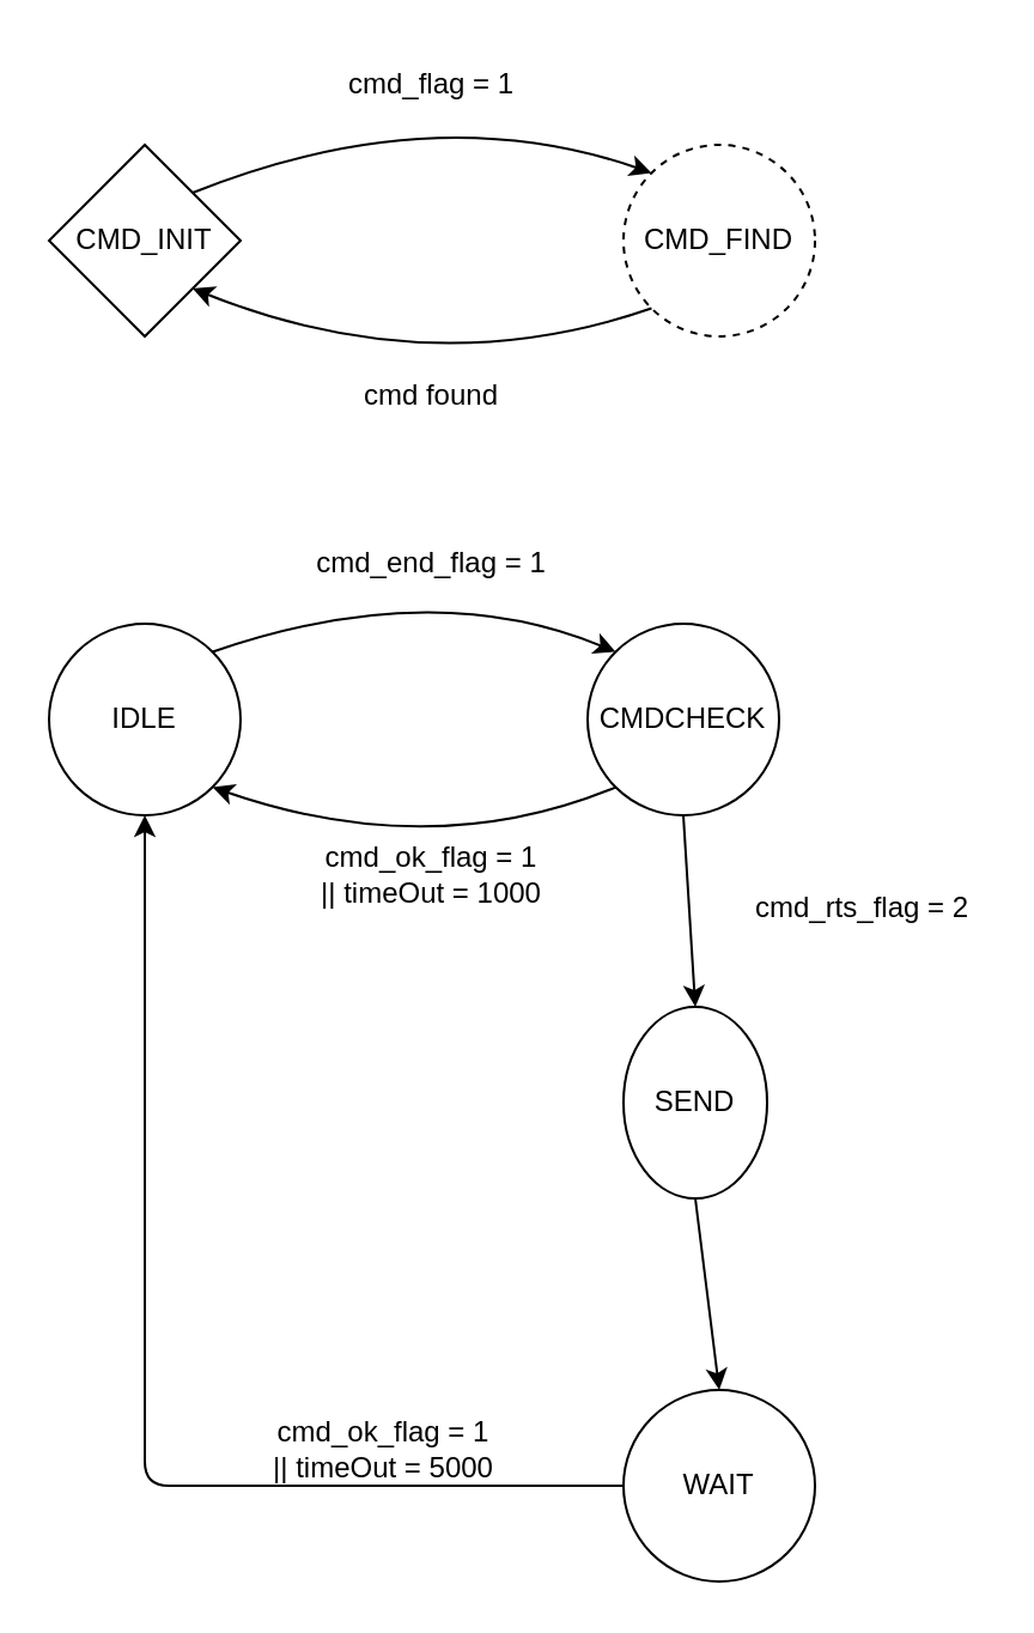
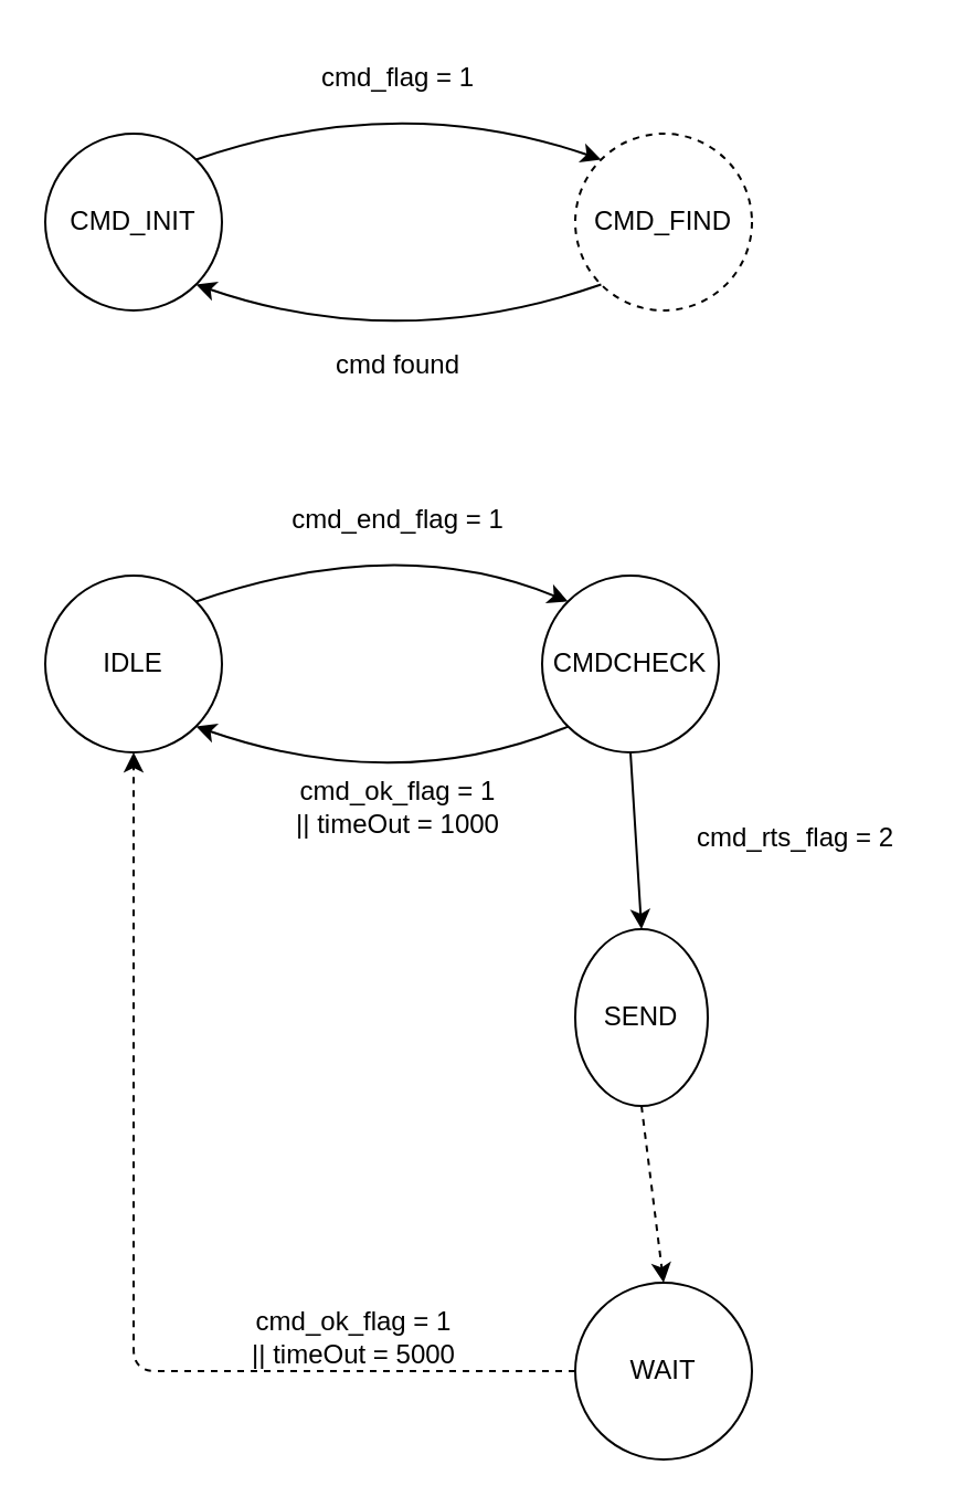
- <mxCell id="16" value="CMD_INIT" style="rhombus;whiteSpace=wrap;html=1;aspect=fixed;" parent="1" vertex="1"><mxGeometry x="20" y="60" width="80" height="80" as="geometry" /></mxCell>
+ <mxCell id="16" value="CMD_INIT" style="ellipse;whiteSpace=wrap;html=1;aspect=fixed;" parent="1" vertex="1"><mxGeometry x="20" y="60" width="80" height="80" as="geometry" /></mxCell>
- <mxCell id="6" value="" style="endArrow=classic;html=1;rounded=0;entryX=0.5;entryY=0;entryDx=0;entryDy=0;exitX=0.5;exitY=1;exitDx=0;exitDy=0;" parent="1" source="3" target="4" edge="1"><mxGeometry width="50" height="50" relative="1" as="geometry"><mxPoint x="350" y="550" as="sourcePoint" /><mxPoint x="400" y="500" as="targetPoint" /></mxGeometry></mxCell>
+ <mxCell id="6" value="" style="endArrow=classic;html=1;rounded=0;entryX=0.5;entryY=0;entryDx=0;entryDy=0;exitX=0.5;exitY=1;exitDx=0;exitDy=0;dashed=1;" parent="1" source="3" target="4" edge="1"><mxGeometry width="50" height="50" relative="1" as="geometry"><mxPoint x="350" y="550" as="sourcePoint" /><mxPoint x="400" y="500" as="targetPoint" /></mxGeometry></mxCell>
- <mxCell id="10" value="" style="endArrow=classic;html=1;rounded=1;exitX=0;exitY=0.5;exitDx=0;exitDy=0;entryX=0.5;entryY=1;entryDx=0;entryDy=0;curved=0;" parent="1" source="4" target="5" edge="1"><mxGeometry width="50" height="50" relative="1" as="geometry"><mxPoint x="160" y="520" as="sourcePoint" /><mxPoint x="210" y="470" as="targetPoint" /><Array as="points"><mxPoint x="60" y="620" /></Array></mxGeometry></mxCell>
+ <mxCell id="10" value="" style="endArrow=classic;html=1;rounded=1;exitX=0;exitY=0.5;exitDx=0;exitDy=0;entryX=0.5;entryY=1;entryDx=0;entryDy=0;curved=0;dashed=1;" parent="1" source="4" target="5" edge="1"><mxGeometry width="50" height="50" relative="1" as="geometry"><mxPoint x="160" y="520" as="sourcePoint" /><mxPoint x="210" y="470" as="targetPoint" /><Array as="points"><mxPoint x="60" y="620" /></Array></mxGeometry></mxCell>
